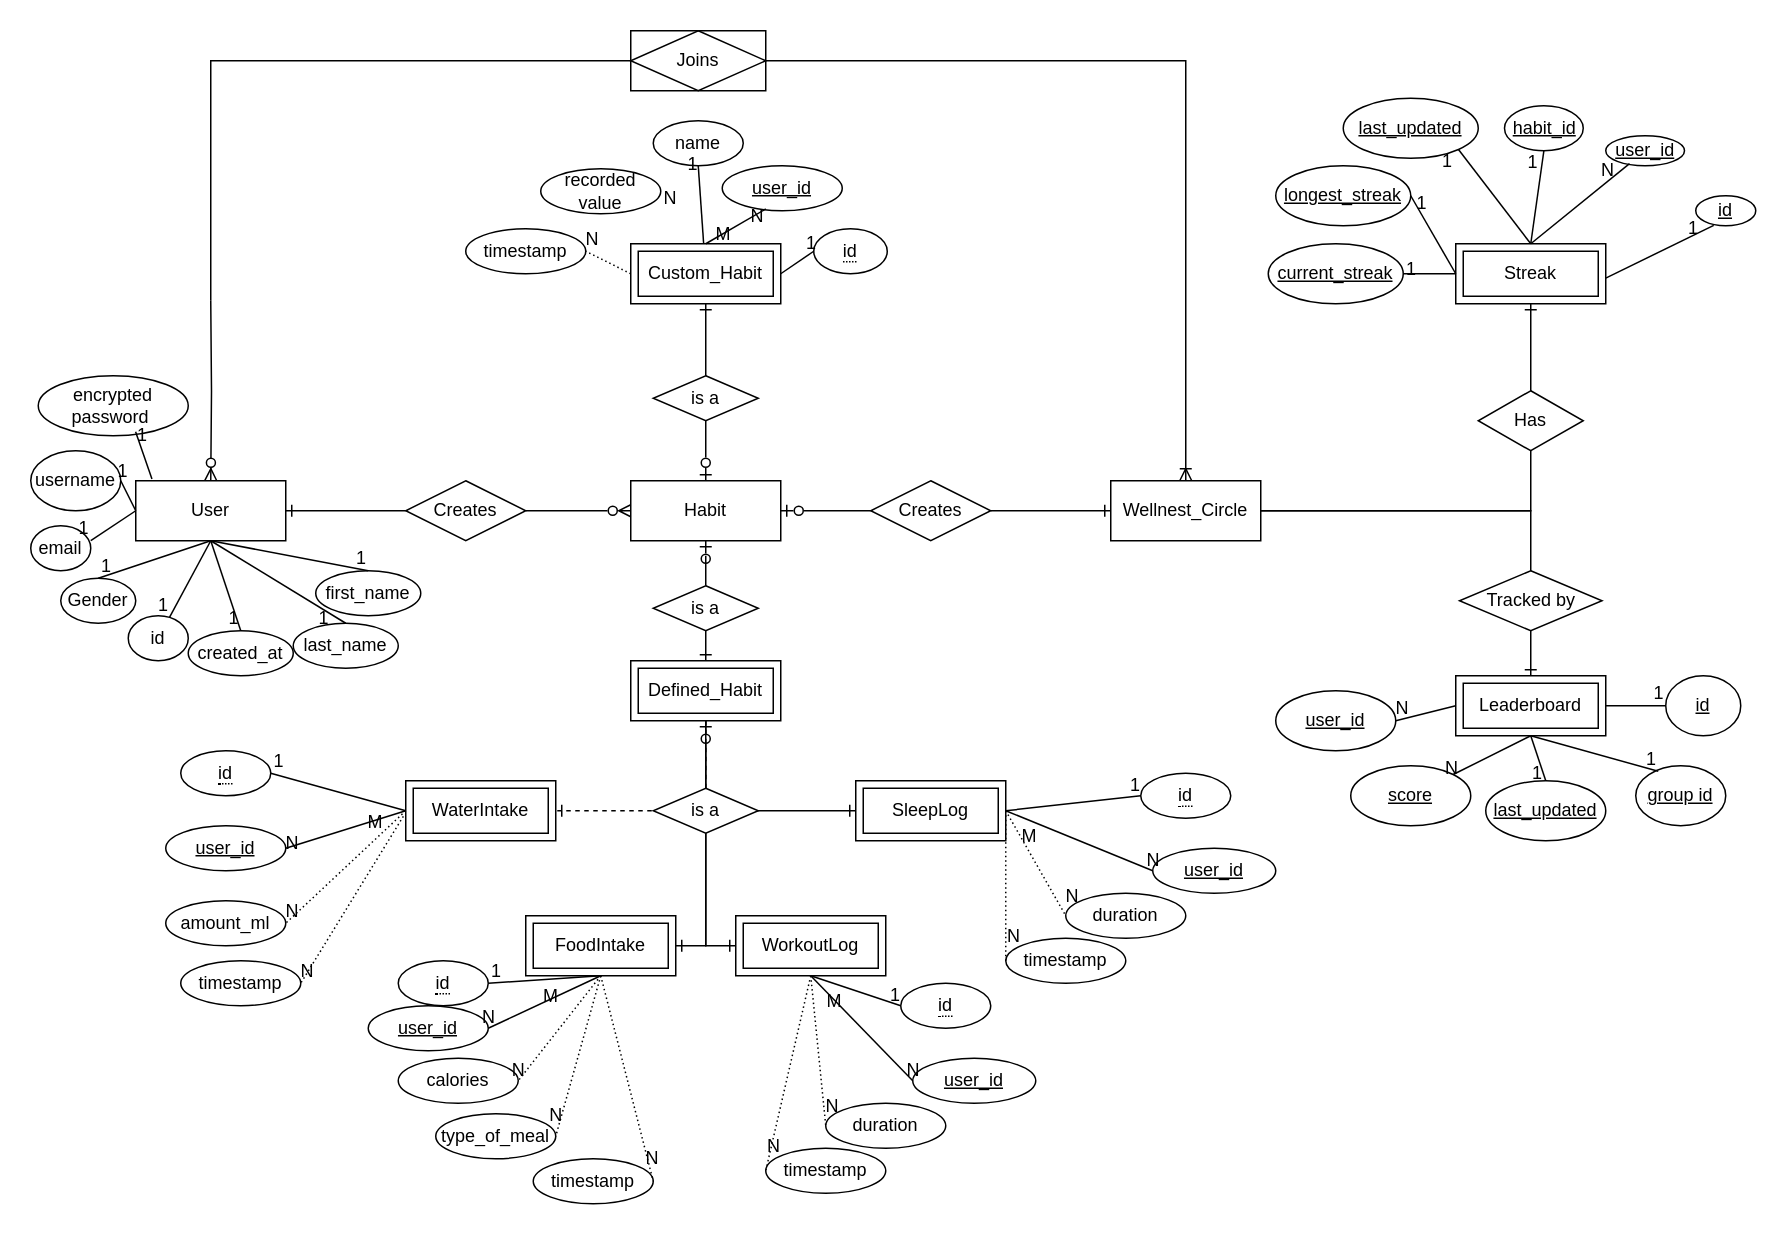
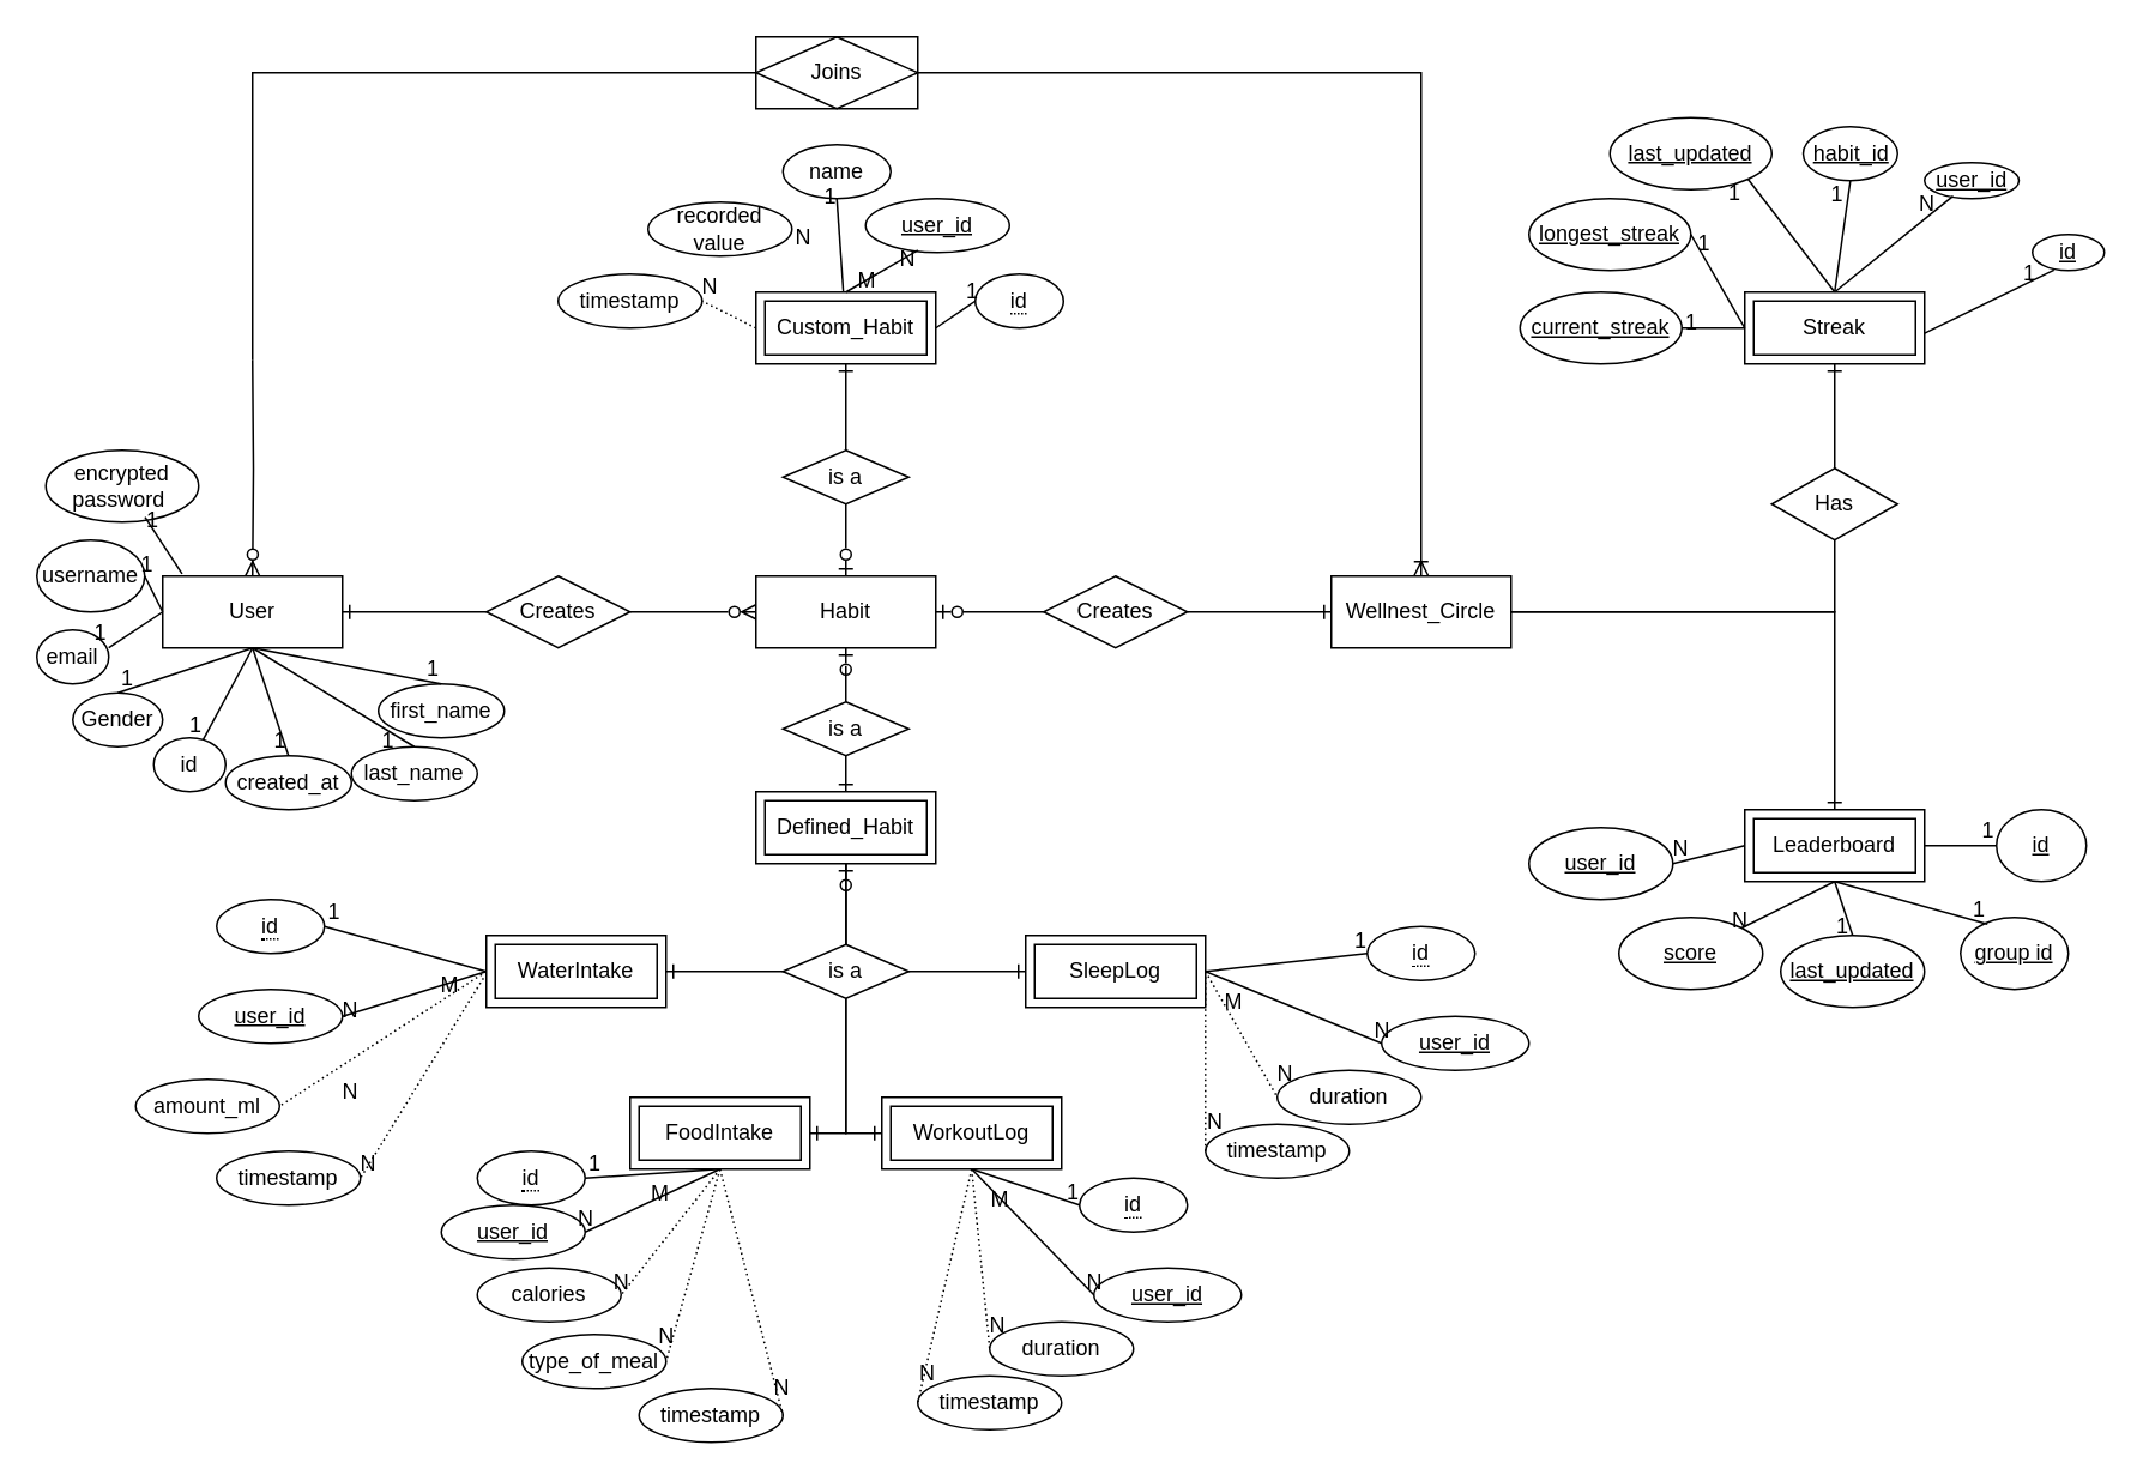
- <mxCell id="92" value="encrypted password&amp;nbsp;" style="ellipse;whiteSpace=wrap;html=1;align=center;" vertex="1" parent="1"><mxGeometry x="25" y="250" width="100" height="40" as="geometry" /></mxCell>
+ <mxCell id="92" value="encrypted password&amp;nbsp;" style="ellipse;whiteSpace=wrap;html=1;align=center;" vertex="1" parent="1"><mxGeometry x="25" y="250" width="85" height="40" as="geometry" /></mxCell>
- <mxCell id="113" value="Tracked by" style="shape=rhombus;perimeter=rhombusPerimeter;whiteSpace=wrap;html=1;align=center;" vertex="1" parent="1"><mxGeometry x="972.5" y="380" width="95" height="40" as="geometry" /></mxCell>
- <mxCell id="10" style="edgeStyle=orthogonalEdgeStyle;rounded=0;orthogonalLoop=1;jettySize=auto;html=1;entryX=1;entryY=0.5;entryDx=0;entryDy=0;exitX=0.5;exitY=1;exitDx=0;exitDy=0;endArrow=ERone;endFill=0;dashed=1;" parent="1" source="14" target="16" edge="1"><mxGeometry relative="1" as="geometry" /></mxCell>
+ <mxCell id="10" style="edgeStyle=orthogonalEdgeStyle;rounded=0;orthogonalLoop=1;jettySize=auto;html=1;entryX=1;entryY=0.5;entryDx=0;entryDy=0;exitX=0.5;exitY=1;exitDx=0;exitDy=0;endArrow=ERone;endFill=0;" parent="1" source="14" target="16" edge="1"><mxGeometry relative="1" as="geometry" /></mxCell>
- <mxCell id="27" value="amount_ml" style="ellipse;whiteSpace=wrap;html=1;align=center;" parent="1" vertex="1"><mxGeometry x="110" y="600" width="80" height="30" as="geometry" /></mxCell>
+ <mxCell id="27" value="amount_ml" style="ellipse;whiteSpace=wrap;html=1;align=center;" parent="1" vertex="1"><mxGeometry x="75" y="600" width="80" height="30" as="geometry" /></mxCell>
